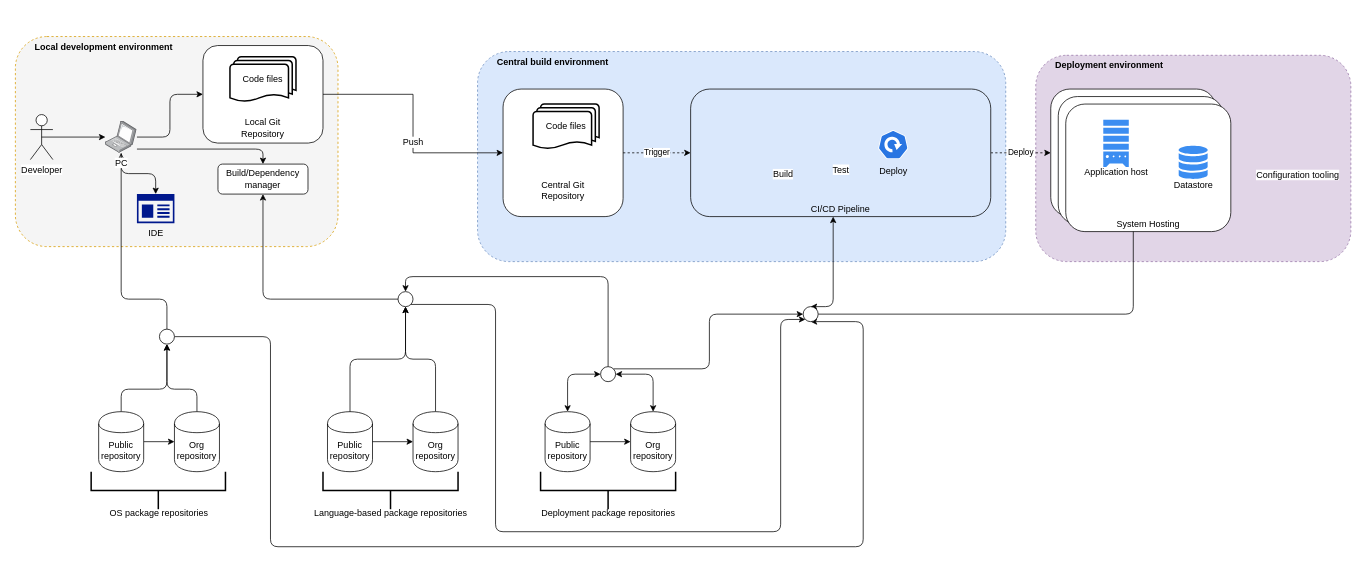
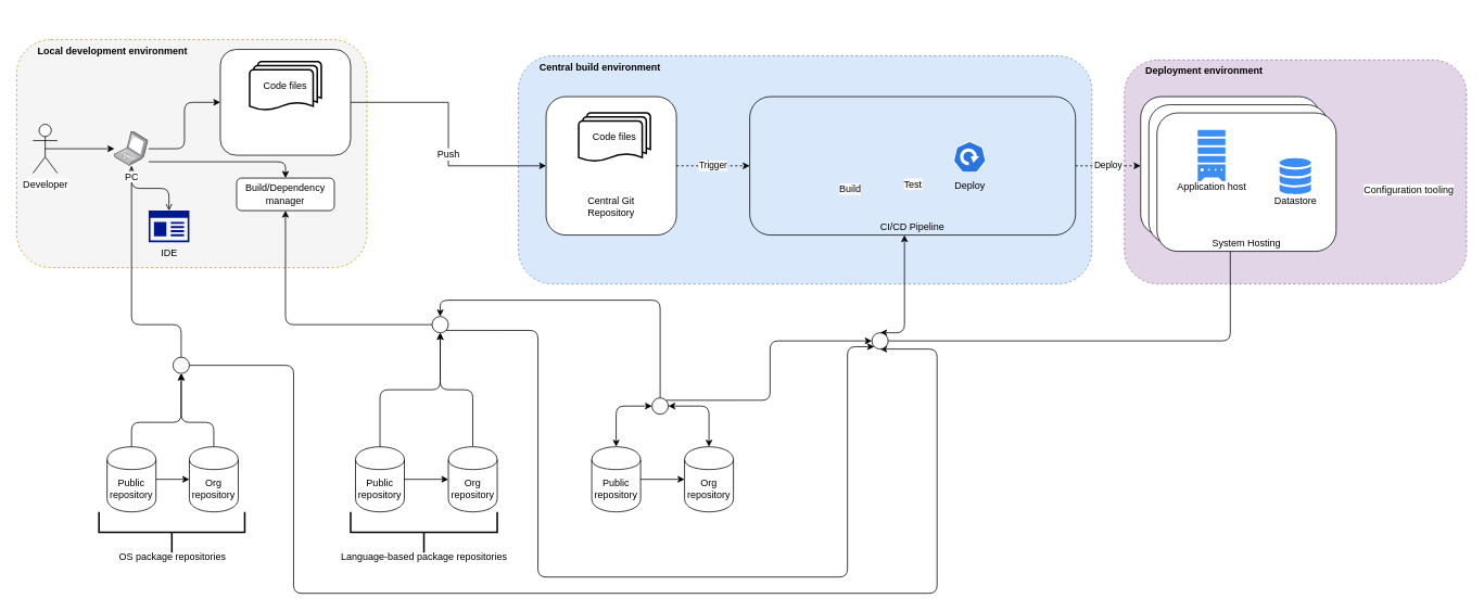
- <mxCell id="52" value="Local Git Repository" style="text;html=1;strokeColor=none;fillColor=none;align=center;verticalAlign=middle;whiteSpace=wrap;rounded=0;" parent="49" vertex="1"><mxGeometry x="45" y="140" width="70" height="20" as="geometry" /></mxCell>
- <mxCell id="43" style="edgeStyle=orthogonalEdgeStyle;rounded=1;orthogonalLoop=1;jettySize=auto;html=1;entryX=0.5;entryY=0;entryDx=0;entryDy=0;entryPerimeter=0;" parent="1" source="45" target="55" edge="1"><mxGeometry relative="1" as="geometry" /></mxCell>
+ <mxCell id="43" style="edgeStyle=orthogonalEdgeStyle;rounded=1;orthogonalLoop=1;jettySize=auto;html=1;entryX=0.5;entryY=0;entryDx=0;entryDy=0;entryPerimeter=0;endArrow=open;" parent="1" source="45" target="55" edge="1"><mxGeometry relative="1" as="geometry" /></mxCell>
- <mxCell id="5" value="Deployment package repositories" style="strokeWidth=2;html=1;shape=mxgraph.flowchart.annotation_2;align=center;labelPosition=center;pointerEvents=1;direction=north;verticalAlign=bottom;verticalLabelPosition=middle;spacingBottom=-15;" parent="1" vertex="1"><mxGeometry x="720" y="628" width="180" height="50" as="geometry" /></mxCell>
